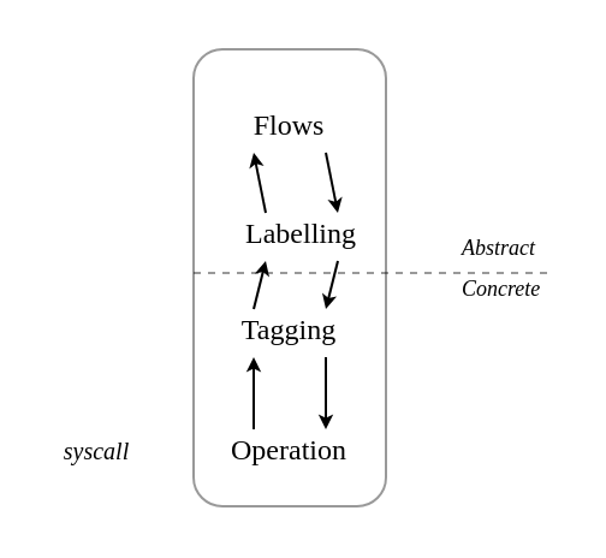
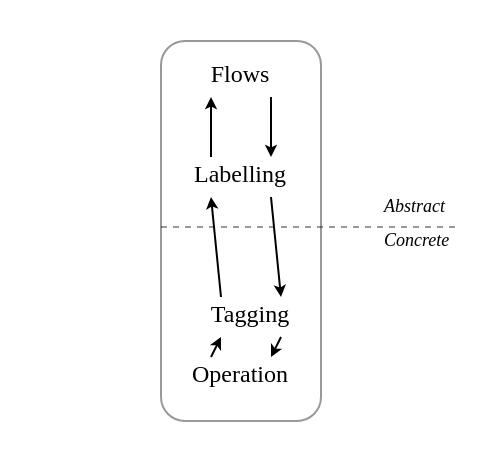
- <mxCell id="6" value="Flows" style="text;html=1;strokeColor=none;fillColor=none;align=center;verticalAlign=middle;whiteSpace=wrap;rounded=0;dashed=1;dashPattern=1 1;opacity=40;fontFamily=Linux Libertine O;spacingBottom=2;" vertex="1" parent="1"><mxGeometry x="90" y="43" width="60" height="20" as="geometry" /></mxCell>
+ <mxCell id="6" value="Flows" style="text;html=1;strokeColor=none;fillColor=none;align=center;verticalAlign=middle;whiteSpace=wrap;rounded=0;dashed=1;dashPattern=1 1;opacity=40;fontFamily=Linux Libertine O;spacingBottom=2;" vertex="1" parent="1"><mxGeometry x="90" y="28" width="60" height="20" as="geometry" /></mxCell>
- <mxCell id="5" value="Labelling" style="text;html=1;strokeColor=none;fillColor=none;align=center;verticalAlign=middle;whiteSpace=wrap;rounded=0;dashed=1;dashPattern=1 1;opacity=40;fontFamily=Linux Libertine O;spacingBottom=2;" vertex="1" parent="1"><mxGeometry x="95" y="88" width="60" height="20" as="geometry" /></mxCell>
+ <mxCell id="5" value="Labelling" style="text;html=1;strokeColor=none;fillColor=none;align=center;verticalAlign=middle;whiteSpace=wrap;rounded=0;dashed=1;dashPattern=1 1;opacity=40;fontFamily=Linux Libertine O;spacingBottom=2;" vertex="1" parent="1"><mxGeometry x="90" y="78" width="60" height="20" as="geometry" /></mxCell>
- <mxCell id="4" value="Tagging" style="text;html=1;strokeColor=none;fillColor=none;align=center;verticalAlign=middle;whiteSpace=wrap;rounded=0;dashed=1;dashPattern=1 1;opacity=40;fontFamily=Linux Libertine O;spacingBottom=2;" vertex="1" parent="1"><mxGeometry x="90" y="128" width="60" height="20" as="geometry" /></mxCell>
+ <mxCell id="4" value="Tagging" style="text;html=1;strokeColor=none;fillColor=none;align=center;verticalAlign=middle;whiteSpace=wrap;rounded=0;dashed=1;dashPattern=1 1;opacity=40;fontFamily=Linux Libertine O;spacingBottom=2;" vertex="1" parent="1"><mxGeometry x="95" y="148" width="60" height="20" as="geometry" /></mxCell>
- <mxCell id="9" value="&lt;i style=&quot;font-size: 10px;&quot;&gt;syscall&lt;/i&gt;" style="text;html=1;strokeColor=none;fillColor=none;align=center;verticalAlign=middle;whiteSpace=wrap;rounded=0;dashed=1;dashPattern=1 1;fontFamily=Linux Libertine O;fontSize=10;opacity=40;spacingBottom=2;" vertex="1" parent="1"><mxGeometry x="20" y="178" width="40" height="20" as="geometry" /></mxCell>
